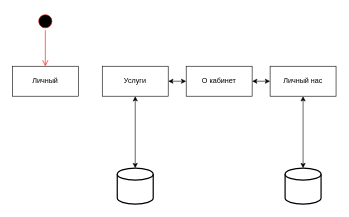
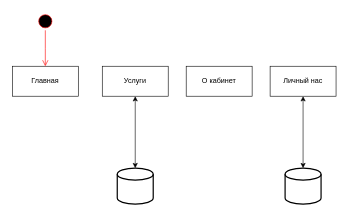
- <mxCell id="2" value="Личный" style="html=1;whiteSpace=wrap;" parent="1" vertex="1"><mxGeometry x="20" y="110" width="110" height="50" as="geometry" /></mxCell>
+ <mxCell id="2" value="Главная" style="html=1;whiteSpace=wrap;" parent="1" vertex="1"><mxGeometry x="20" y="110" width="110" height="50" as="geometry" /></mxCell>
- <mxCell id="8" value="" style="endArrow=classic;startArrow=classic;html=1;rounded=0;entryX=0;entryY=0.5;entryDx=0;entryDy=0;exitX=1;exitY=0.5;exitDx=0;exitDy=0;" parent="1" source="5" target="3" edge="1"><mxGeometry width="50" height="50" relative="1" as="geometry"><mxPoint x="260" y="270" as="sourcePoint" /><mxPoint x="310" y="220" as="targetPoint" /></mxGeometry></mxCell>
- <mxCell id="9" value="" style="endArrow=classic;startArrow=classic;html=1;rounded=0;entryX=0;entryY=0.5;entryDx=0;entryDy=0;exitX=1;exitY=0.5;exitDx=0;exitDy=0;" parent="1" source="3" target="4" edge="1"><mxGeometry width="50" height="50" relative="1" as="geometry"><mxPoint x="330" y="280" as="sourcePoint" /><mxPoint x="380" y="230" as="targetPoint" /></mxGeometry></mxCell>
